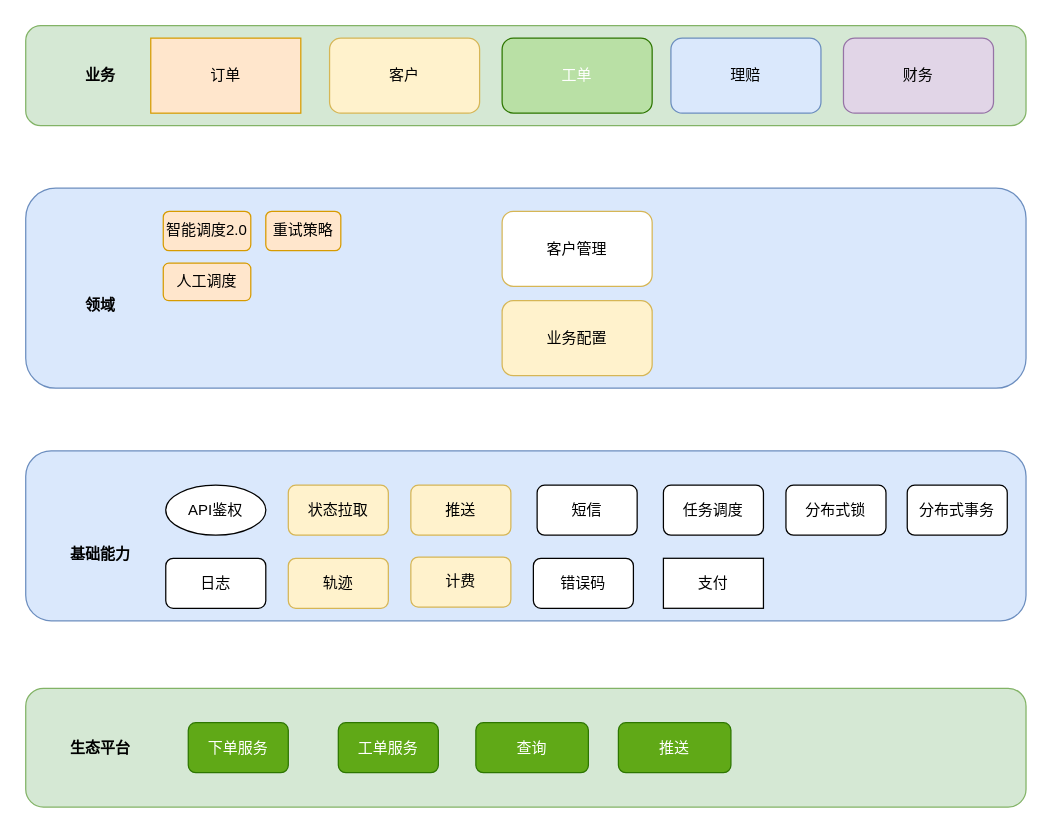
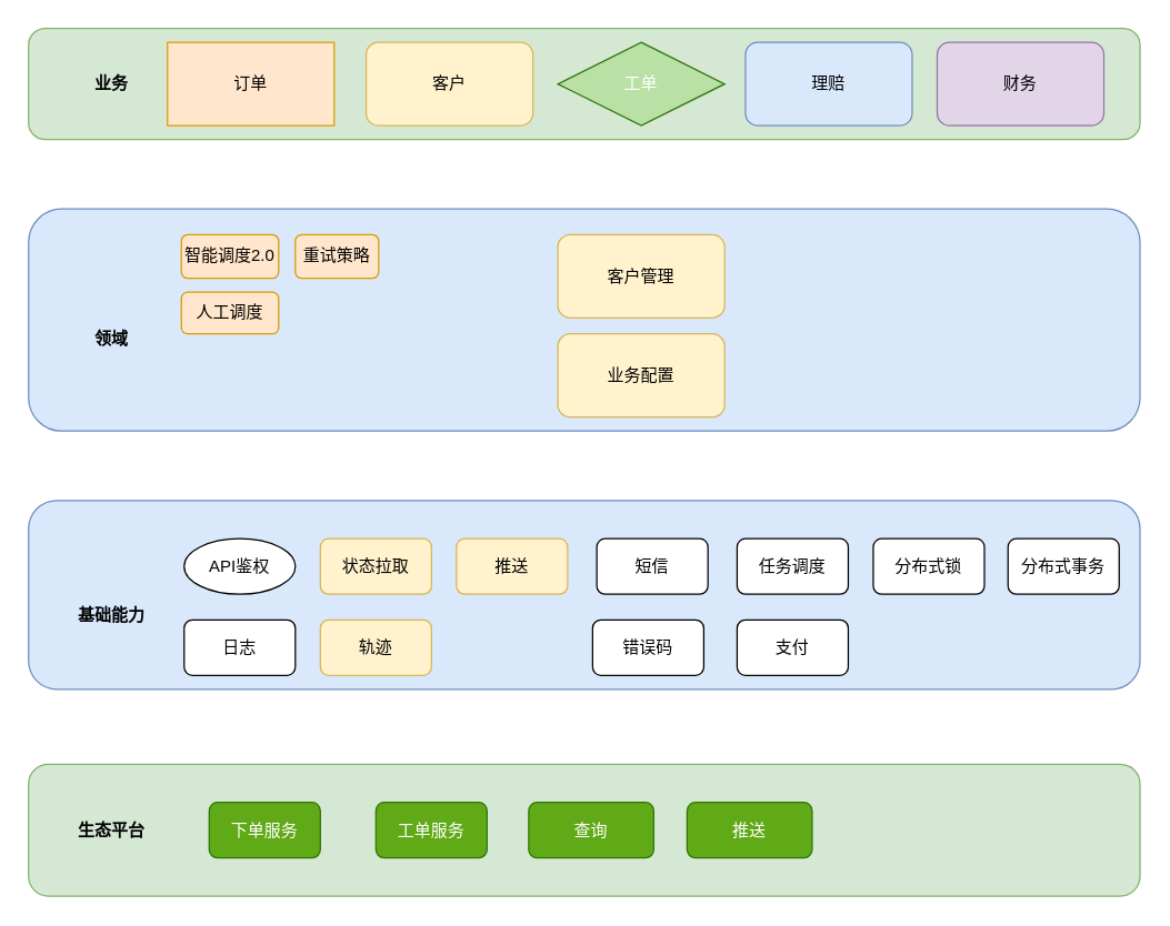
- <mxCell id="8" value="工单" style="rounded=1;whiteSpace=wrap;html=1;fillColor=#B9E0A5;fontColor=#ffffff;strokeColor=#2D7600;" parent="1" vertex="1"><mxGeometry x="401" y="30" width="120" height="60" as="geometry" /></mxCell>
+ <mxCell id="8" value="工单" style="rhombus;whiteSpace=wrap;html=1;fillColor=#B9E0A5;fontColor=#ffffff;strokeColor=#2D7600;" parent="1" vertex="1"><mxGeometry x="401" y="30" width="120" height="60" as="geometry" /></mxCell>
- <mxCell id="34" value="客户管理" style="rounded=1;whiteSpace=wrap;html=1;fillColor=#ffffff;strokeColor=#d6b656;" vertex="1" parent="1"><mxGeometry x="401" y="168.5" width="120" height="60" as="geometry" /></mxCell>
+ <mxCell id="34" value="客户管理" style="rounded=1;whiteSpace=wrap;html=1;fillColor=#fff2cc;strokeColor=#d6b656;" vertex="1" parent="1"><mxGeometry x="401" y="168.5" width="120" height="60" as="geometry" /></mxCell>
- <mxCell id="26" value="计费" style="rounded=1;whiteSpace=wrap;html=1;fillColor=#fff2cc;strokeColor=#d6b656;" parent="1" vertex="1"><mxGeometry x="328" y="445" width="80" height="40" as="geometry" /></mxCell>
- <mxCell id="28" value="支付" style="whiteSpace=wrap;html=1;rounded=0;" parent="1" vertex="1"><mxGeometry x="530" y="446" width="80" height="40" as="geometry" /></mxCell>
+ <mxCell id="28" value="支付" style="rounded=1;whiteSpace=wrap;html=1;" parent="1" vertex="1"><mxGeometry x="530" y="446" width="80" height="40" as="geometry" /></mxCell>
